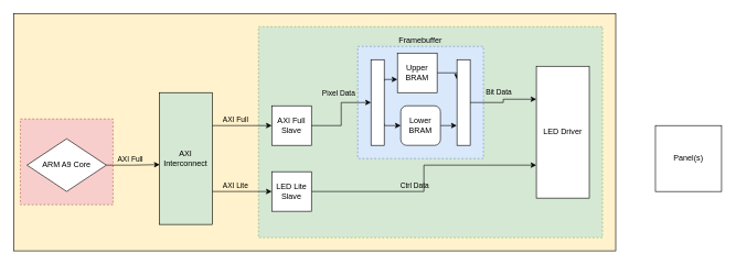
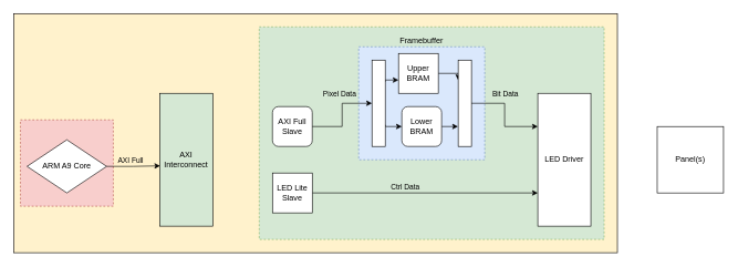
- <mxCell id="8" style="edgeStyle=orthogonalEdgeStyle;rounded=0;orthogonalLoop=1;jettySize=auto;html=1;exitX=1;exitY=0.25;exitDx=0;exitDy=0;entryX=0;entryY=0.5;entryDx=0;entryDy=0;" parent="1" source="12" target="16" edge="1"><mxGeometry relative="1" as="geometry" /></mxCell>
- <mxCell id="9" value="AXI Full" style="edgeLabel;html=1;align=center;verticalAlign=middle;resizable=0;points=[];labelBackgroundColor=none;" parent="8" vertex="1" connectable="0"><mxGeometry x="0.119" y="-1" relative="1" as="geometry"><mxPoint x="-16" y="-11" as="offset" /></mxGeometry></mxCell>
- <mxCell id="16" value="AXI Full Slave" style="rounded=0;whiteSpace=wrap;html=1;" parent="1" vertex="1"><mxGeometry x="410" y="160" width="60" height="60" as="geometry" /></mxCell>
+ <mxCell id="16" value="AXI Full Slave" style="whiteSpace=wrap;html=1;rounded=1;" parent="1" vertex="1"><mxGeometry x="410" y="160" width="60" height="60" as="geometry" /></mxCell>
- <mxCell id="17" value="LED Driver" style="rounded=0;whiteSpace=wrap;html=1;" parent="1" vertex="1"><mxGeometry x="810" y="100" width="80" height="200" as="geometry" /></mxCell>
+ <mxCell id="17" value="LED Driver" style="rounded=0;whiteSpace=wrap;html=1;" parent="1" vertex="1"><mxGeometry x="810" y="140" width="80" height="200" as="geometry" /></mxCell>
- <mxCell id="10" style="edgeStyle=orthogonalEdgeStyle;rounded=0;orthogonalLoop=1;jettySize=auto;html=1;exitX=1;exitY=0.75;exitDx=0;exitDy=0;entryX=0;entryY=0.5;entryDx=0;entryDy=0;" parent="1" source="12" target="15" edge="1"><mxGeometry relative="1" as="geometry" /></mxCell>
- <mxCell id="11" value="AXI Lite" style="edgeLabel;html=1;align=center;verticalAlign=middle;resizable=0;points=[];labelBackgroundColor=none;" parent="10" vertex="1" connectable="0"><mxGeometry x="0.244" y="2" relative="1" as="geometry"><mxPoint x="-22" y="-8" as="offset" /></mxGeometry></mxCell>
